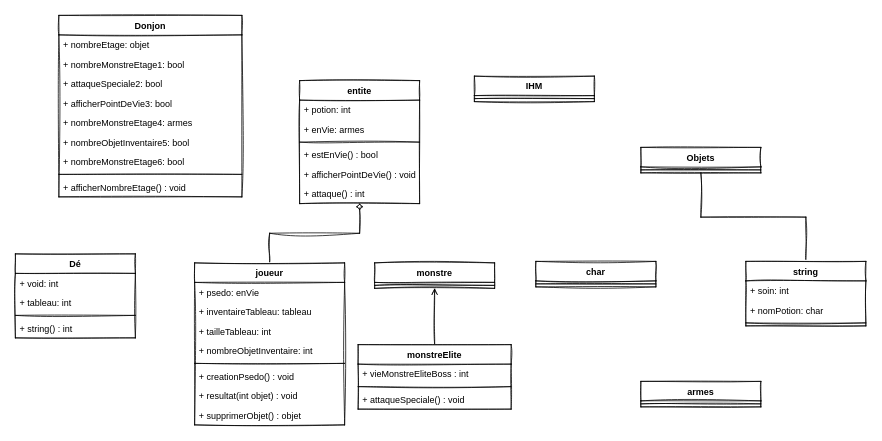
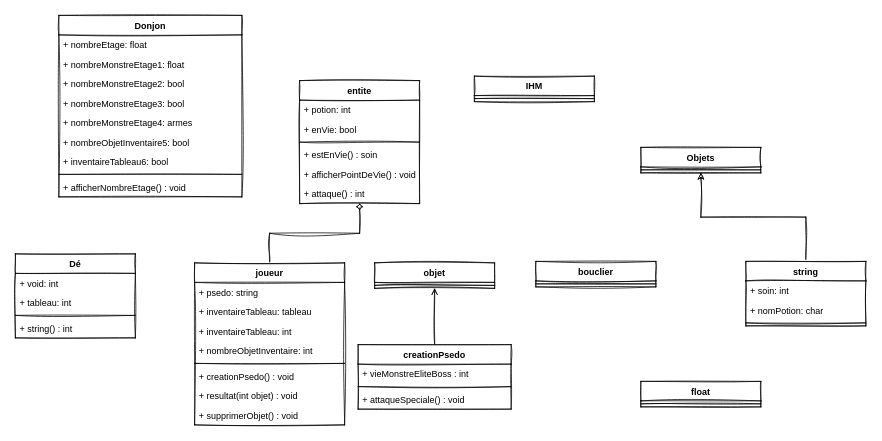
- <mxCell id="34" value="+ nombreEtage: objet" style="text;strokeColor=none;fillColor=none;align=left;verticalAlign=top;spacingLeft=4;spacingRight=4;overflow=hidden;rotatable=0;points=[[0,0.5],[1,0.5]];portConstraint=eastwest;rounded=0;sketch=1;" parent="33" vertex="1"><mxGeometry y="26" width="244" height="26" as="geometry" /></mxCell>
+ <mxCell id="34" value="+ nombreEtage: float" style="text;strokeColor=none;fillColor=none;align=left;verticalAlign=top;spacingLeft=4;spacingRight=4;overflow=hidden;rotatable=0;points=[[0,0.5],[1,0.5]];portConstraint=eastwest;rounded=0;sketch=1;" parent="33" vertex="1"><mxGeometry y="26" width="244" height="26" as="geometry" /></mxCell>
- <mxCell id="35" value="+ nombreMonstreEtage1: bool" style="text;strokeColor=none;fillColor=none;align=left;verticalAlign=top;spacingLeft=4;spacingRight=4;overflow=hidden;rotatable=0;points=[[0,0.5],[1,0.5]];portConstraint=eastwest;rounded=0;sketch=1;" parent="33" vertex="1"><mxGeometry y="52" width="244" height="26" as="geometry" /></mxCell>
+ <mxCell id="35" value="+ nombreMonstreEtage1: float" style="text;strokeColor=none;fillColor=none;align=left;verticalAlign=top;spacingLeft=4;spacingRight=4;overflow=hidden;rotatable=0;points=[[0,0.5],[1,0.5]];portConstraint=eastwest;rounded=0;sketch=1;" parent="33" vertex="1"><mxGeometry y="52" width="244" height="26" as="geometry" /></mxCell>
- <mxCell id="36" value="+ attaqueSpeciale2: bool" style="text;strokeColor=none;fillColor=none;align=left;verticalAlign=top;spacingLeft=4;spacingRight=4;overflow=hidden;rotatable=0;points=[[0,0.5],[1,0.5]];portConstraint=eastwest;rounded=0;sketch=1;" parent="33" vertex="1"><mxGeometry y="78" width="244" height="26" as="geometry" /></mxCell>
+ <mxCell id="36" value="+ nombreMonstreEtage2: bool" style="text;strokeColor=none;fillColor=none;align=left;verticalAlign=top;spacingLeft=4;spacingRight=4;overflow=hidden;rotatable=0;points=[[0,0.5],[1,0.5]];portConstraint=eastwest;rounded=0;sketch=1;" parent="33" vertex="1"><mxGeometry y="78" width="244" height="26" as="geometry" /></mxCell>
- <mxCell id="37" value="+ afficherPointDeVie3: bool" style="text;strokeColor=none;fillColor=none;align=left;verticalAlign=top;spacingLeft=4;spacingRight=4;overflow=hidden;rotatable=0;points=[[0,0.5],[1,0.5]];portConstraint=eastwest;rounded=0;sketch=1;" parent="33" vertex="1"><mxGeometry y="104" width="244" height="26" as="geometry" /></mxCell>
+ <mxCell id="37" value="+ nombreMonstreEtage3: bool" style="text;strokeColor=none;fillColor=none;align=left;verticalAlign=top;spacingLeft=4;spacingRight=4;overflow=hidden;rotatable=0;points=[[0,0.5],[1,0.5]];portConstraint=eastwest;rounded=0;sketch=1;" parent="33" vertex="1"><mxGeometry y="104" width="244" height="26" as="geometry" /></mxCell>
- <mxCell id="14" value="+ enVie: armes" style="text;strokeColor=none;fillColor=none;align=left;verticalAlign=top;spacingLeft=4;spacingRight=4;overflow=hidden;rotatable=0;points=[[0,0.5],[1,0.5]];portConstraint=eastwest;rounded=0;sketch=1;" parent="12" vertex="1"><mxGeometry y="52" width="160" height="26" as="geometry" /></mxCell>
+ <mxCell id="14" value="+ enVie: bool" style="text;strokeColor=none;fillColor=none;align=left;verticalAlign=top;spacingLeft=4;spacingRight=4;overflow=hidden;rotatable=0;points=[[0,0.5],[1,0.5]];portConstraint=eastwest;rounded=0;sketch=1;" parent="12" vertex="1"><mxGeometry y="52" width="160" height="26" as="geometry" /></mxCell>
- <mxCell id="16" value="+ estEnVie() : bool" style="text;strokeColor=none;fillColor=none;align=left;verticalAlign=top;spacingLeft=4;spacingRight=4;overflow=hidden;rotatable=0;points=[[0,0.5],[1,0.5]];portConstraint=eastwest;rounded=0;sketch=1;" parent="12" vertex="1"><mxGeometry y="86" width="160" height="26" as="geometry" /></mxCell>
+ <mxCell id="16" value="+ estEnVie() : soin" style="text;strokeColor=none;fillColor=none;align=left;verticalAlign=top;spacingLeft=4;spacingRight=4;overflow=hidden;rotatable=0;points=[[0,0.5],[1,0.5]];portConstraint=eastwest;rounded=0;sketch=1;" parent="12" vertex="1"><mxGeometry y="86" width="160" height="26" as="geometry" /></mxCell>
- <mxCell id="40" value="+ nombreMonstreEtage6: bool" style="text;strokeColor=none;fillColor=none;align=left;verticalAlign=top;spacingLeft=4;spacingRight=4;overflow=hidden;rotatable=0;points=[[0,0.5],[1,0.5]];portConstraint=eastwest;rounded=0;sketch=1;" parent="33" vertex="1"><mxGeometry y="182" width="244" height="26" as="geometry" /></mxCell>
+ <mxCell id="40" value="+ inventaireTableau6: bool" style="text;strokeColor=none;fillColor=none;align=left;verticalAlign=top;spacingLeft=4;spacingRight=4;overflow=hidden;rotatable=0;points=[[0,0.5],[1,0.5]];portConstraint=eastwest;rounded=0;sketch=1;" parent="33" vertex="1"><mxGeometry y="182" width="244" height="26" as="geometry" /></mxCell>
- <mxCell id="47" style="edgeStyle=orthogonalEdgeStyle;rounded=0;sketch=1;hachureGap=4;jiggle=2;orthogonalLoop=1;jettySize=auto;html=1;fontFamily=Architects Daughter;fontSource=https%3A%2F%2Ffonts.googleapis.com%2Fcss%3Ffamily%3DArchitects%2BDaughter;fontSize=16;endArrow=none;" parent="1" source="48" target="31" edge="1"><mxGeometry relative="1" as="geometry" /></mxCell>
+ <mxCell id="47" style="edgeStyle=orthogonalEdgeStyle;rounded=0;sketch=1;hachureGap=4;jiggle=2;orthogonalLoop=1;jettySize=auto;html=1;fontFamily=Architects Daughter;fontSource=https%3A%2F%2Ffonts.googleapis.com%2Fcss%3Ffamily%3DArchitects%2BDaughter;fontSize=16;" parent="1" source="48" target="31" edge="1"><mxGeometry relative="1" as="geometry" /></mxCell>
- <mxCell id="45" value="char" style="swimlane;fontStyle=1;align=center;verticalAlign=top;childLayout=stackLayout;horizontal=1;startSize=26;horizontalStack=0;resizeParent=1;resizeParentMax=0;resizeLast=0;collapsible=1;marginBottom=0;rounded=0;sketch=1;" parent="1" vertex="1"><mxGeometry x="714" y="348" width="160" height="34" as="geometry" /></mxCell>
+ <mxCell id="45" value="bouclier" style="swimlane;fontStyle=1;align=center;verticalAlign=top;childLayout=stackLayout;horizontal=1;startSize=26;horizontalStack=0;resizeParent=1;resizeParentMax=0;resizeLast=0;collapsible=1;marginBottom=0;rounded=0;sketch=1;" parent="1" vertex="1"><mxGeometry x="714" y="348" width="160" height="34" as="geometry" /></mxCell>
- <mxCell id="19" value="monstre" style="swimlane;fontStyle=1;align=center;verticalAlign=top;childLayout=stackLayout;horizontal=1;startSize=26;horizontalStack=0;resizeParent=1;resizeParentMax=0;resizeLast=0;collapsible=1;marginBottom=0;rounded=0;sketch=1;" parent="1" vertex="1"><mxGeometry x="499" y="350" width="160" height="34" as="geometry" /></mxCell>
+ <mxCell id="19" value="objet" style="swimlane;fontStyle=1;align=center;verticalAlign=top;childLayout=stackLayout;horizontal=1;startSize=26;horizontalStack=0;resizeParent=1;resizeParentMax=0;resizeLast=0;collapsible=1;marginBottom=0;rounded=0;sketch=1;" parent="1" vertex="1"><mxGeometry x="499" y="350" width="160" height="34" as="geometry" /></mxCell>
- <mxCell id="4" value="+ psedo: enVie" style="text;strokeColor=none;fillColor=none;align=left;verticalAlign=top;spacingLeft=4;spacingRight=4;overflow=hidden;rotatable=0;points=[[0,0.5],[1,0.5]];portConstraint=eastwest;rounded=0;sketch=1;" parent="3" vertex="1"><mxGeometry y="26" width="200" height="26" as="geometry" /></mxCell>
+ <mxCell id="4" value="+ psedo: string" style="text;strokeColor=none;fillColor=none;align=left;verticalAlign=top;spacingLeft=4;spacingRight=4;overflow=hidden;rotatable=0;points=[[0,0.5],[1,0.5]];portConstraint=eastwest;rounded=0;sketch=1;" parent="3" vertex="1"><mxGeometry y="26" width="200" height="26" as="geometry" /></mxCell>
- <mxCell id="6" value="+ tailleTableau: int&#10;" style="text;strokeColor=none;fillColor=none;align=left;verticalAlign=top;spacingLeft=4;spacingRight=4;overflow=hidden;rotatable=0;points=[[0,0.5],[1,0.5]];portConstraint=eastwest;rounded=0;sketch=1;" parent="3" vertex="1"><mxGeometry y="78" width="200" height="26" as="geometry" /></mxCell>
+ <mxCell id="6" value="+ inventaireTableau: int&#10;" style="text;strokeColor=none;fillColor=none;align=left;verticalAlign=top;spacingLeft=4;spacingRight=4;overflow=hidden;rotatable=0;points=[[0,0.5],[1,0.5]];portConstraint=eastwest;rounded=0;sketch=1;" parent="3" vertex="1"><mxGeometry y="78" width="200" height="26" as="geometry" /></mxCell>
- <mxCell id="22" value="monstreElite" style="swimlane;fontStyle=1;align=center;verticalAlign=top;childLayout=stackLayout;horizontal=1;startSize=26;horizontalStack=0;resizeParent=1;resizeParentMax=0;resizeLast=0;collapsible=1;marginBottom=0;rounded=0;sketch=1;" parent="1" vertex="1"><mxGeometry x="477" y="459" width="204" height="86" as="geometry" /></mxCell>
+ <mxCell id="22" value="creationPsedo" style="swimlane;fontStyle=1;align=center;verticalAlign=top;childLayout=stackLayout;horizontal=1;startSize=26;horizontalStack=0;resizeParent=1;resizeParentMax=0;resizeLast=0;collapsible=1;marginBottom=0;rounded=0;sketch=1;" parent="1" vertex="1"><mxGeometry x="477" y="459" width="204" height="86" as="geometry" /></mxCell>
- <mxCell id="43" value="armes" style="swimlane;fontStyle=1;align=center;verticalAlign=top;childLayout=stackLayout;horizontal=1;startSize=26;horizontalStack=0;resizeParent=1;resizeParentMax=0;resizeLast=0;collapsible=1;marginBottom=0;rounded=0;sketch=1;" parent="1" vertex="1"><mxGeometry x="854" y="508" width="160" height="34" as="geometry" /></mxCell>
+ <mxCell id="43" value="float" style="swimlane;fontStyle=1;align=center;verticalAlign=top;childLayout=stackLayout;horizontal=1;startSize=26;horizontalStack=0;resizeParent=1;resizeParentMax=0;resizeLast=0;collapsible=1;marginBottom=0;rounded=0;sketch=1;" parent="1" vertex="1"><mxGeometry x="854" y="508" width="160" height="34" as="geometry" /></mxCell>
- <mxCell id="11" value="+ supprimerObjet() : objet&#10;" style="text;strokeColor=none;fillColor=none;align=left;verticalAlign=top;spacingLeft=4;spacingRight=4;overflow=hidden;rotatable=0;points=[[0,0.5],[1,0.5]];portConstraint=eastwest;rounded=0;sketch=1;" parent="3" vertex="1"><mxGeometry y="190" width="200" height="26" as="geometry" /></mxCell>
+ <mxCell id="11" value="+ supprimerObjet() : void&#10;" style="text;strokeColor=none;fillColor=none;align=left;verticalAlign=top;spacingLeft=4;spacingRight=4;overflow=hidden;rotatable=0;points=[[0,0.5],[1,0.5]];portConstraint=eastwest;rounded=0;sketch=1;" parent="3" vertex="1"><mxGeometry y="190" width="200" height="26" as="geometry" /></mxCell>
